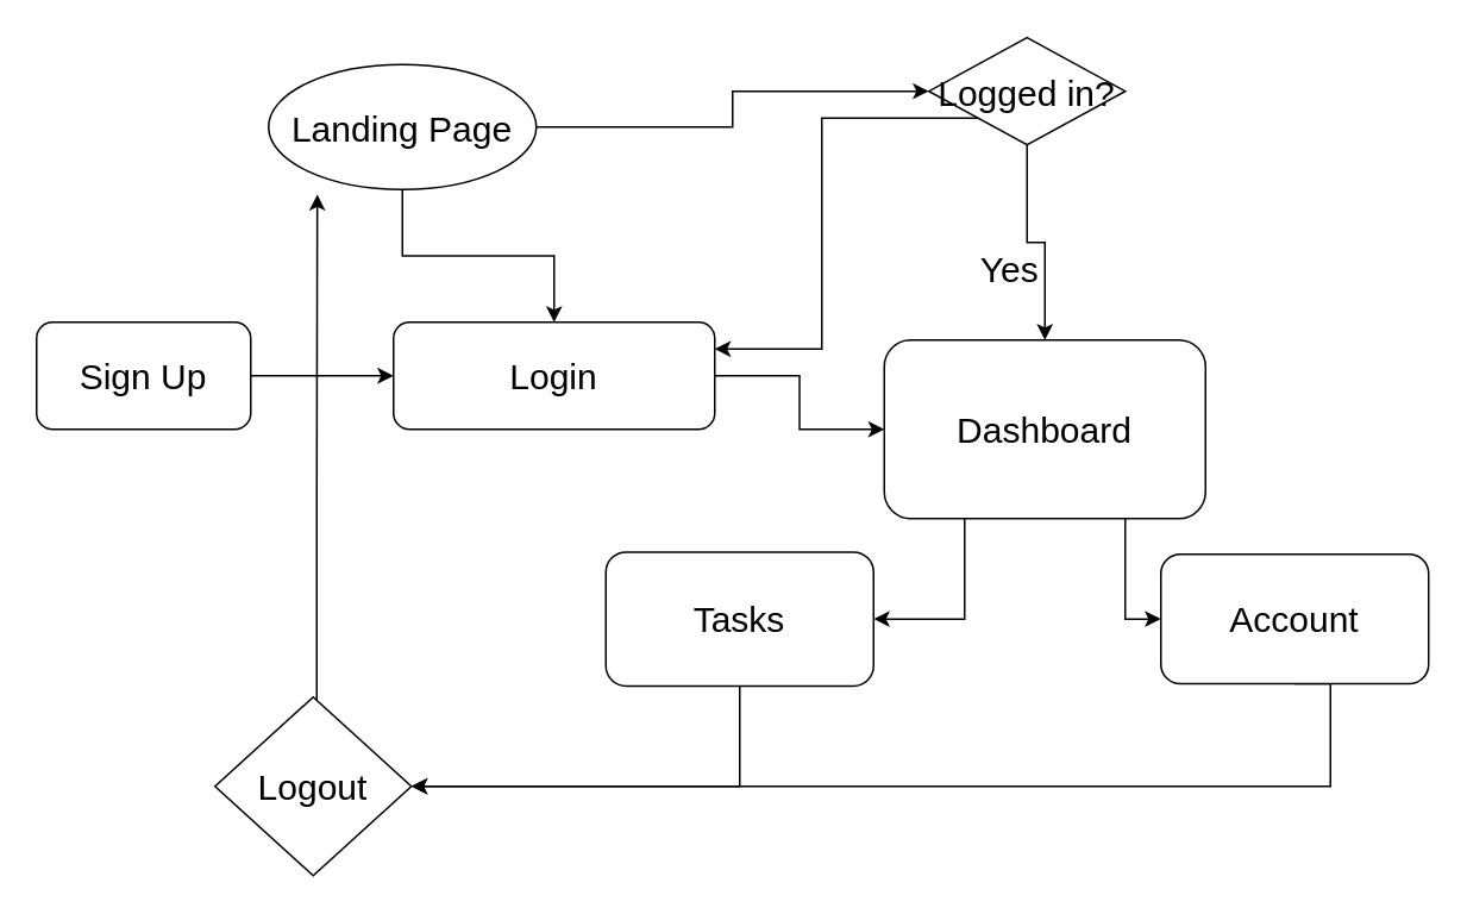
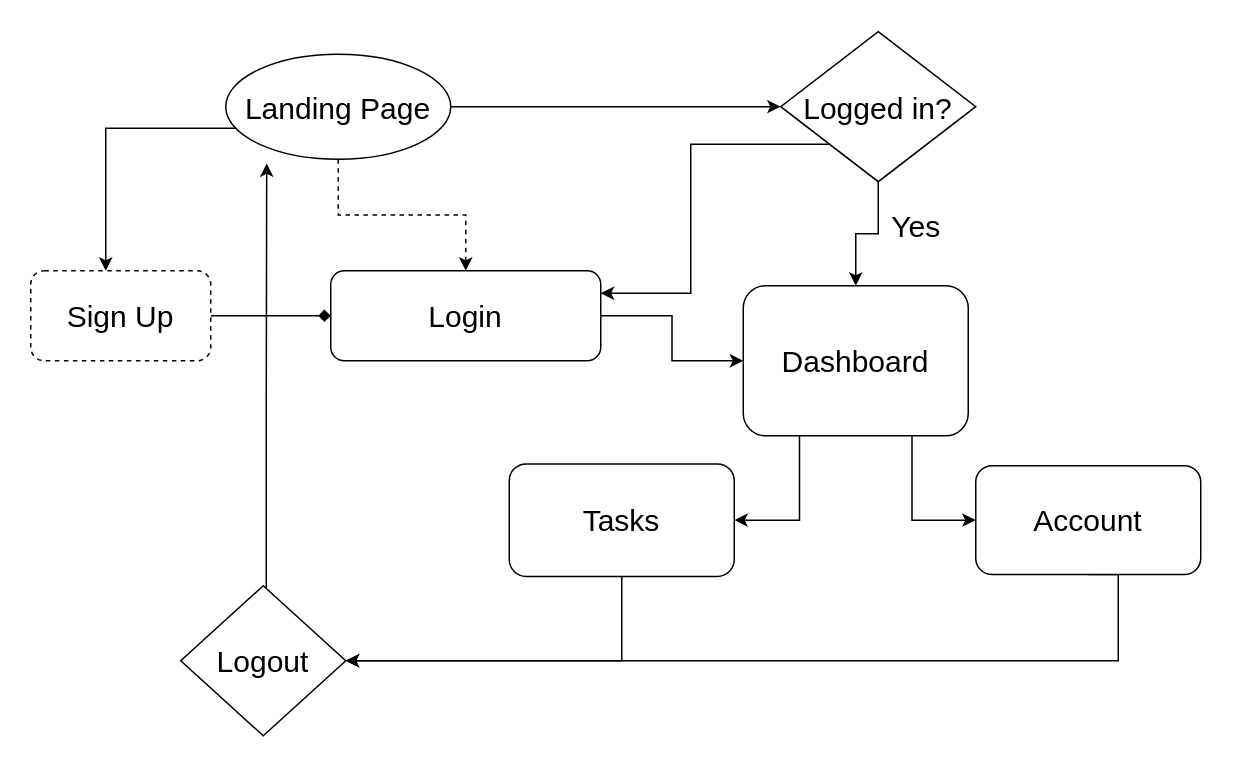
- <mxCell id="15" value="Logged in?" style="rhombus;whiteSpace=wrap;html=1;fontSize=20;" vertex="1" parent="1"><mxGeometry x="520" y="20.63" width="110" height="60" as="geometry" /></mxCell>
+ <mxCell id="15" value="Logged in?" style="rhombus;whiteSpace=wrap;html=1;fontSize=20;" vertex="1" parent="1"><mxGeometry x="520" y="20.63" width="130" height="100" as="geometry" /></mxCell>
+ <mxCell id="3" style="edgeStyle=orthogonalEdgeStyle;rounded=0;orthogonalLoop=1;jettySize=auto;html=1;" edge="1" parent="1" source="5" target="7"><mxGeometry relative="1" as="geometry"><mxPoint x="70" y="180" as="targetPoint" /><Array as="points"><mxPoint x="70" y="85" /></Array></mxGeometry></mxCell>
- <mxCell id="2" style="edgeStyle=orthogonalEdgeStyle;rounded=0;orthogonalLoop=1;jettySize=auto;html=1;exitX=0.5;exitY=1;exitDx=0;exitDy=0;entryX=0.5;entryY=0;entryDx=0;entryDy=0;" edge="1" parent="1" source="5" target="12"><mxGeometry relative="1" as="geometry" /></mxCell>
+ <mxCell id="2" style="edgeStyle=orthogonalEdgeStyle;rounded=0;orthogonalLoop=1;jettySize=auto;html=1;exitX=0.5;exitY=1;exitDx=0;exitDy=0;entryX=0.5;entryY=0;entryDx=0;entryDy=0;dashed=1;" edge="1" parent="1" source="5" target="12"><mxGeometry relative="1" as="geometry" /></mxCell>
- <mxCell id="16" value="&lt;font style=&quot;font-size: 20px&quot;&gt;Yes&lt;/font&gt;" style="text;html=1;resizable=0;autosize=1;align=center;verticalAlign=middle;points=[];fillColor=none;strokeColor=none;rounded=0;" vertex="1" parent="1"><mxGeometry x="540" y="140" width="50" height="20" as="geometry" /></mxCell>
+ <mxCell id="16" value="&lt;font style=&quot;font-size: 20px&quot;&gt;Yes&lt;/font&gt;" style="text;html=1;resizable=0;autosize=1;align=center;verticalAlign=middle;points=[];fillColor=none;strokeColor=none;rounded=0;" vertex="1" parent="1"><mxGeometry x="585" y="140" width="50" height="20" as="geometry" /></mxCell>
- <mxCell id="7" value="Sign Up" style="rounded=1;whiteSpace=wrap;html=1;fontSize=20;glass=0;strokeWidth=1;shadow=0;" parent="1" vertex="1"><mxGeometry x="20" y="180" width="120" height="60" as="geometry" /></mxCell>
+ <mxCell id="7" value="Sign Up" style="rounded=1;whiteSpace=wrap;html=1;fontSize=20;glass=0;strokeWidth=1;shadow=0;dashed=1;" parent="1" vertex="1"><mxGeometry x="20" y="180" width="120" height="60" as="geometry" /></mxCell>
- <mxCell id="6" value="" style="edgeStyle=orthogonalEdgeStyle;rounded=0;orthogonalLoop=1;jettySize=auto;html=1;" edge="1" parent="1" source="7" target="12"><mxGeometry relative="1" as="geometry" /></mxCell>
+ <mxCell id="6" value="" style="edgeStyle=orthogonalEdgeStyle;rounded=0;orthogonalLoop=1;jettySize=auto;html=1;endArrow=diamond;" edge="1" parent="1" source="7" target="12"><mxGeometry relative="1" as="geometry" /></mxCell>
- <mxCell id="10" value="Dashboard" style="rounded=1;whiteSpace=wrap;html=1;fontSize=20;glass=0;strokeWidth=1;shadow=0;" parent="1" vertex="1"><mxGeometry x="495" y="190" width="180" height="100" as="geometry" /></mxCell>
+ <mxCell id="10" value="Dashboard" style="rounded=1;whiteSpace=wrap;html=1;fontSize=20;glass=0;strokeWidth=1;shadow=0;" parent="1" vertex="1"><mxGeometry x="495" y="190" width="150" height="100" as="geometry" /></mxCell>
